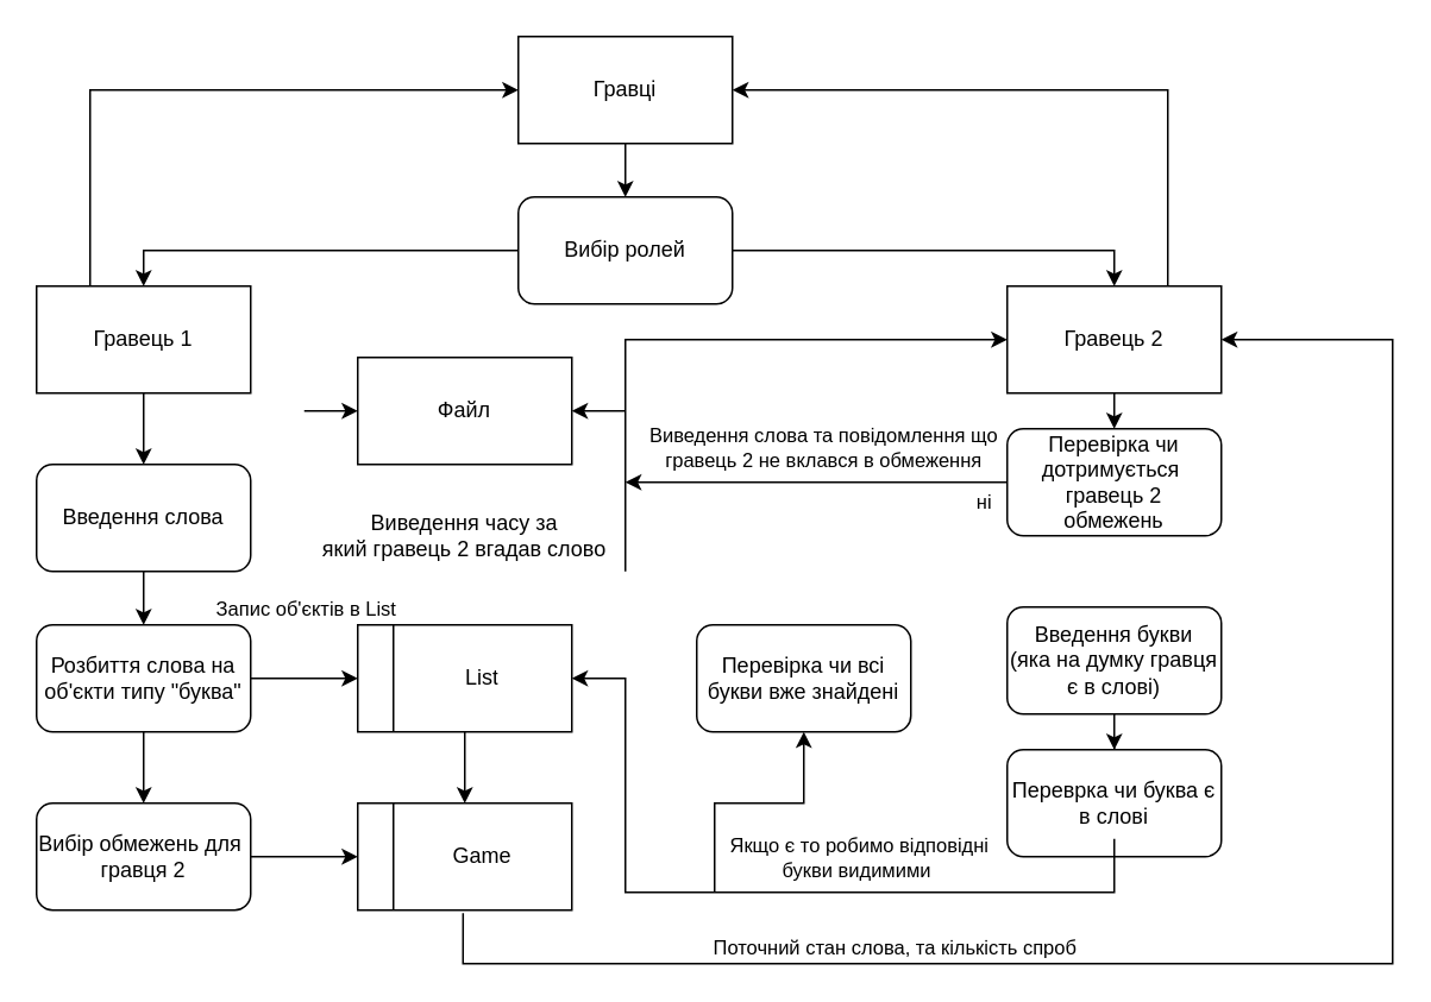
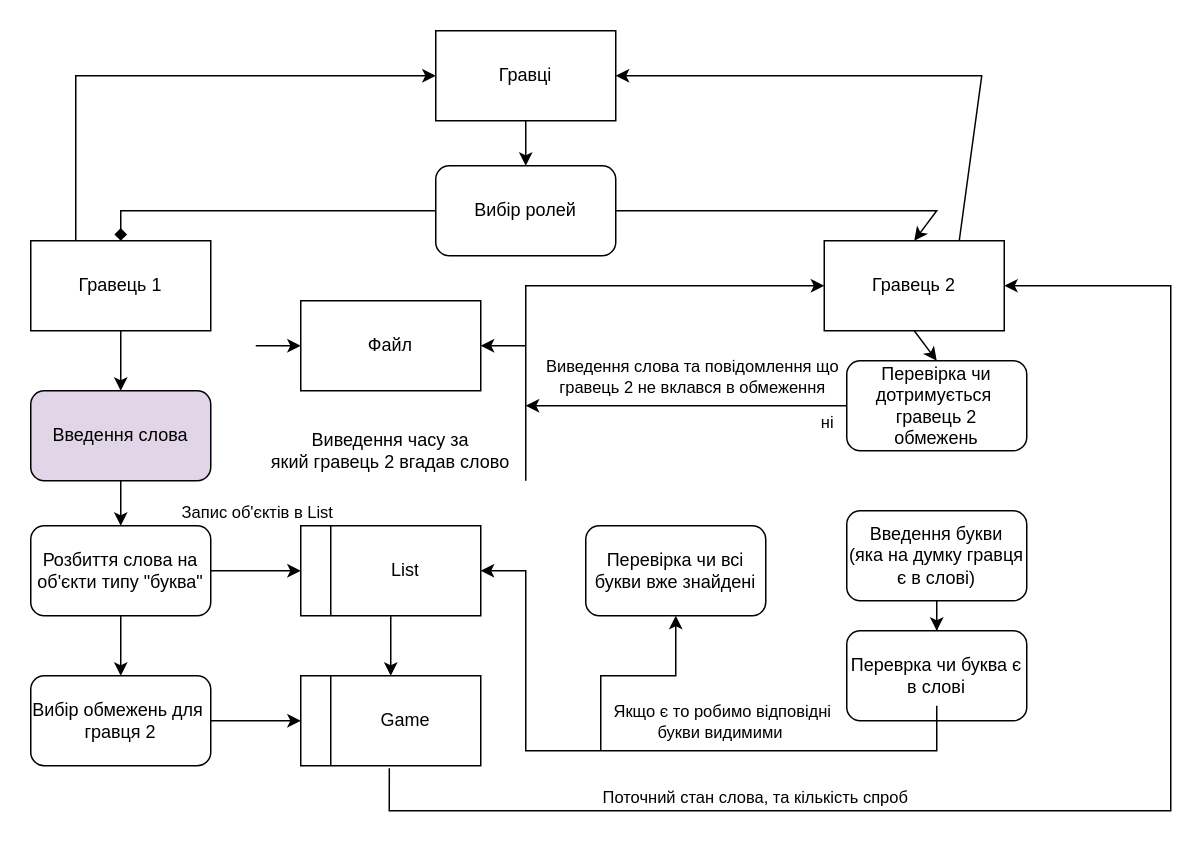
- <mxCell id="26" value="" style="endArrow=classic;html=1;rounded=0;exitX=0;exitY=0.5;exitDx=0;exitDy=0;entryX=0.5;entryY=0;entryDx=0;entryDy=0;" edge="1" parent="1" source="25" target="7"><mxGeometry width="50" height="50" relative="1" as="geometry"><mxPoint x="140" y="120" as="sourcePoint" /><mxPoint x="190" y="70" as="targetPoint" /><Array as="points"><mxPoint x="80" y="140" /></Array></mxGeometry></mxCell>
+ <mxCell id="26" value="" style="endArrow=diamond;html=1;rounded=0;exitX=0;exitY=0.5;exitDx=0;exitDy=0;entryX=0.5;entryY=0;entryDx=0;entryDy=0;" edge="1" parent="1" source="25" target="7"><mxGeometry width="50" height="50" relative="1" as="geometry"><mxPoint x="140" y="120" as="sourcePoint" /><mxPoint x="190" y="70" as="targetPoint" /><Array as="points"><mxPoint x="80" y="140" /></Array></mxGeometry></mxCell>
- <mxCell id="8" value="Гравець 2" style="rounded=0;whiteSpace=wrap;html=1;" parent="1" vertex="1"><mxGeometry x="564" y="160" width="120" height="60" as="geometry" /></mxCell>
+ <mxCell id="8" value="Гравець 2" style="rounded=0;whiteSpace=wrap;html=1;" parent="1" vertex="1"><mxGeometry x="549" y="160" width="120" height="60" as="geometry" /></mxCell>
- <mxCell id="10" value="Введення слова" style="rounded=1;whiteSpace=wrap;html=1;" parent="1" vertex="1"><mxGeometry x="20" y="260" width="120" height="60" as="geometry" /></mxCell>
+ <mxCell id="10" value="Введення слова" style="rounded=1;whiteSpace=wrap;html=1;fillColor=#e1d5e7;" parent="1" vertex="1"><mxGeometry x="20" y="260" width="120" height="60" as="geometry" /></mxCell>
